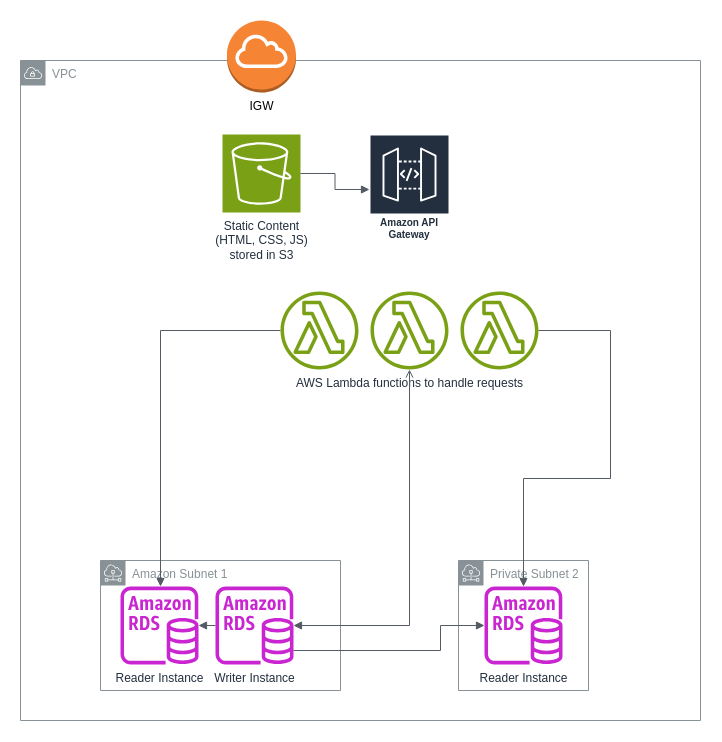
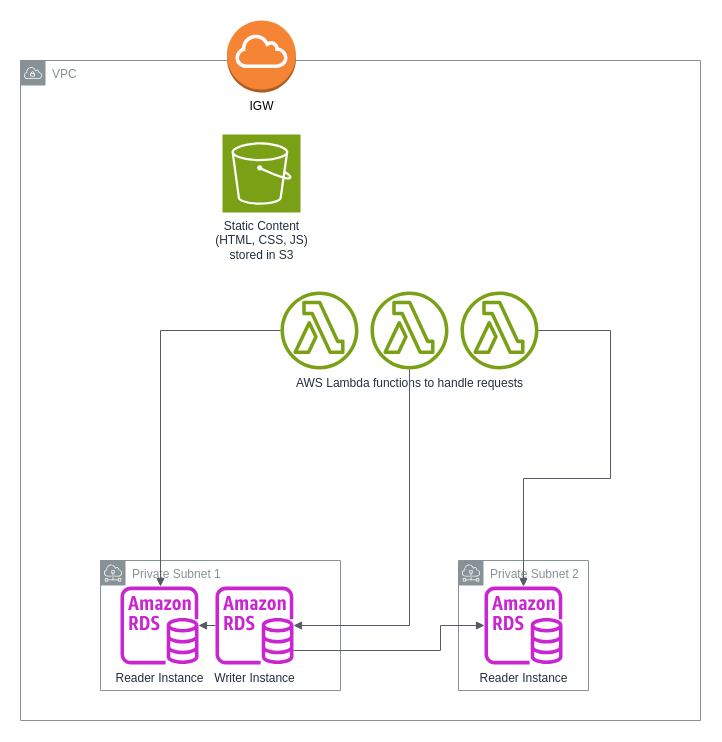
- <mxCell id="20" value="" style="edgeStyle=orthogonalEdgeStyle;html=1;endArrow=none;elbow=vertical;startArrow=block;startFill=1;strokeColor=#545B64;rounded=0;entryX=1;entryY=0.5;entryDx=0;entryDy=0;entryPerimeter=0;" edge="1" parent="1" source="8" target="3"><mxGeometry width="100" relative="1" as="geometry"><mxPoint x="100" y="190" as="sourcePoint" /><mxPoint x="200" y="190" as="targetPoint" /></mxGeometry></mxCell>
- <mxCell id="8" value="Amazon API Gateway" style="sketch=0;outlineConnect=0;fontColor=#232F3E;gradientColor=none;strokeColor=#ffffff;fillColor=#232F3E;dashed=0;verticalLabelPosition=middle;verticalAlign=bottom;align=center;html=1;whiteSpace=wrap;fontSize=10;fontStyle=1;spacing=3;shape=mxgraph.aws4.productIcon;prIcon=mxgraph.aws4.api_gateway;" vertex="1" parent="1"><mxGeometry x="369" y="134" width="80" height="110" as="geometry" /></mxCell>
- <mxCell id="15" value="" style="edgeStyle=orthogonalEdgeStyle;html=1;endArrow=open;elbow=vertical;startArrow=block;startFill=1;strokeColor=#545B64;rounded=0;" edge="1" parent="1" source="12" target="6"><mxGeometry width="100" relative="1" as="geometry"><mxPoint x="370" y="470" as="sourcePoint" /><mxPoint x="470" y="470" as="targetPoint" /></mxGeometry></mxCell>
+ <mxCell id="15" value="" style="edgeStyle=orthogonalEdgeStyle;html=1;endArrow=none;elbow=vertical;startArrow=block;startFill=1;strokeColor=#545B64;rounded=0;" edge="1" parent="1" source="12" target="6"><mxGeometry width="100" relative="1" as="geometry"><mxPoint x="370" y="470" as="sourcePoint" /><mxPoint x="470" y="470" as="targetPoint" /></mxGeometry></mxCell>
- <mxCell id="10" value="Amazon Subnet 1" style="sketch=0;outlineConnect=0;gradientColor=none;html=1;whiteSpace=wrap;fontSize=12;fontStyle=0;shape=mxgraph.aws4.group;grIcon=mxgraph.aws4.group_subnet;strokeColor=#879196;fillColor=none;verticalAlign=top;align=left;spacingLeft=30;fontColor=#879196;dashed=0;" vertex="1" parent="1"><mxGeometry x="100" y="560" width="240" height="130" as="geometry" /></mxCell>
+ <mxCell id="10" value="Private Subnet 1" style="sketch=0;outlineConnect=0;gradientColor=none;html=1;whiteSpace=wrap;fontSize=12;fontStyle=0;shape=mxgraph.aws4.group;grIcon=mxgraph.aws4.group_subnet;strokeColor=#879196;fillColor=none;verticalAlign=top;align=left;spacingLeft=30;fontColor=#879196;dashed=0;" vertex="1" parent="1"><mxGeometry x="100" y="560" width="240" height="130" as="geometry" /></mxCell>
